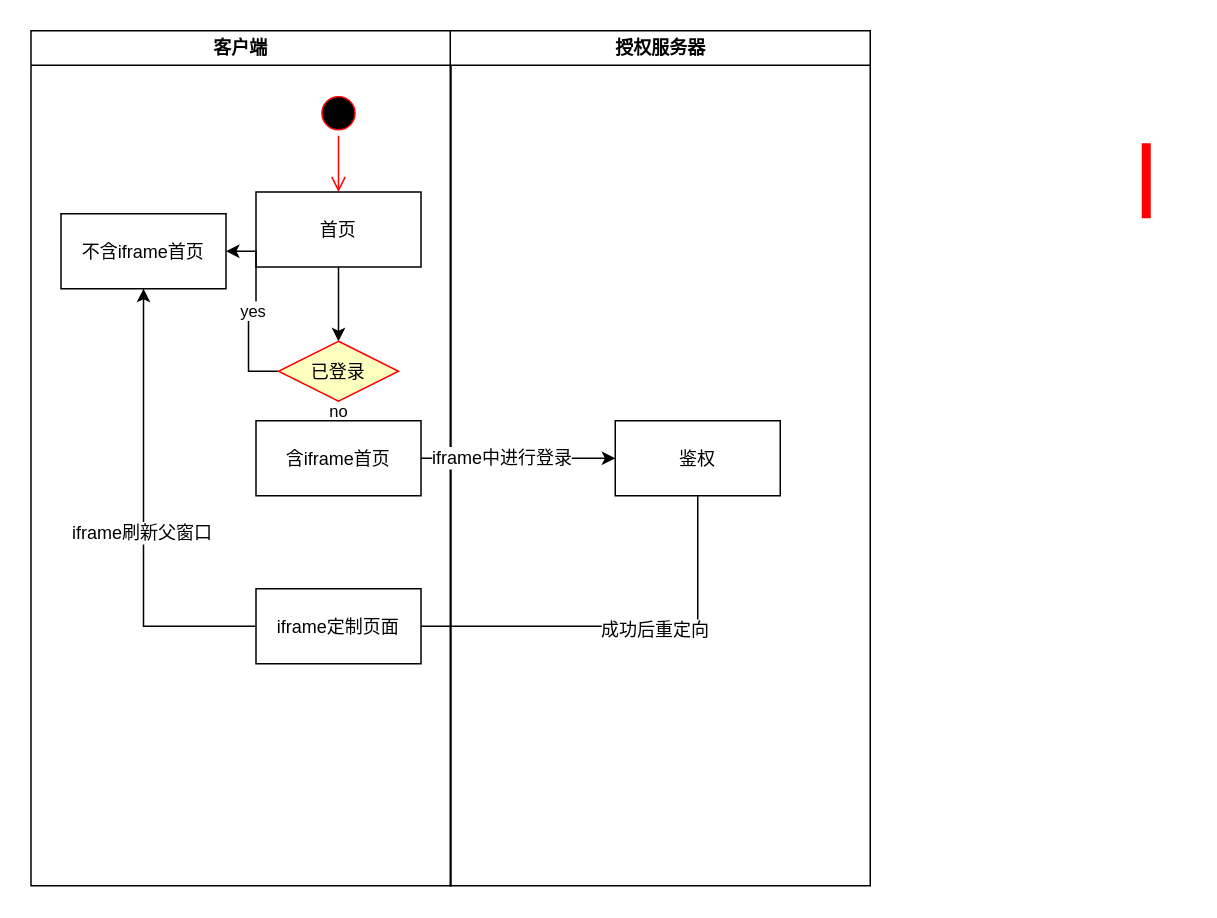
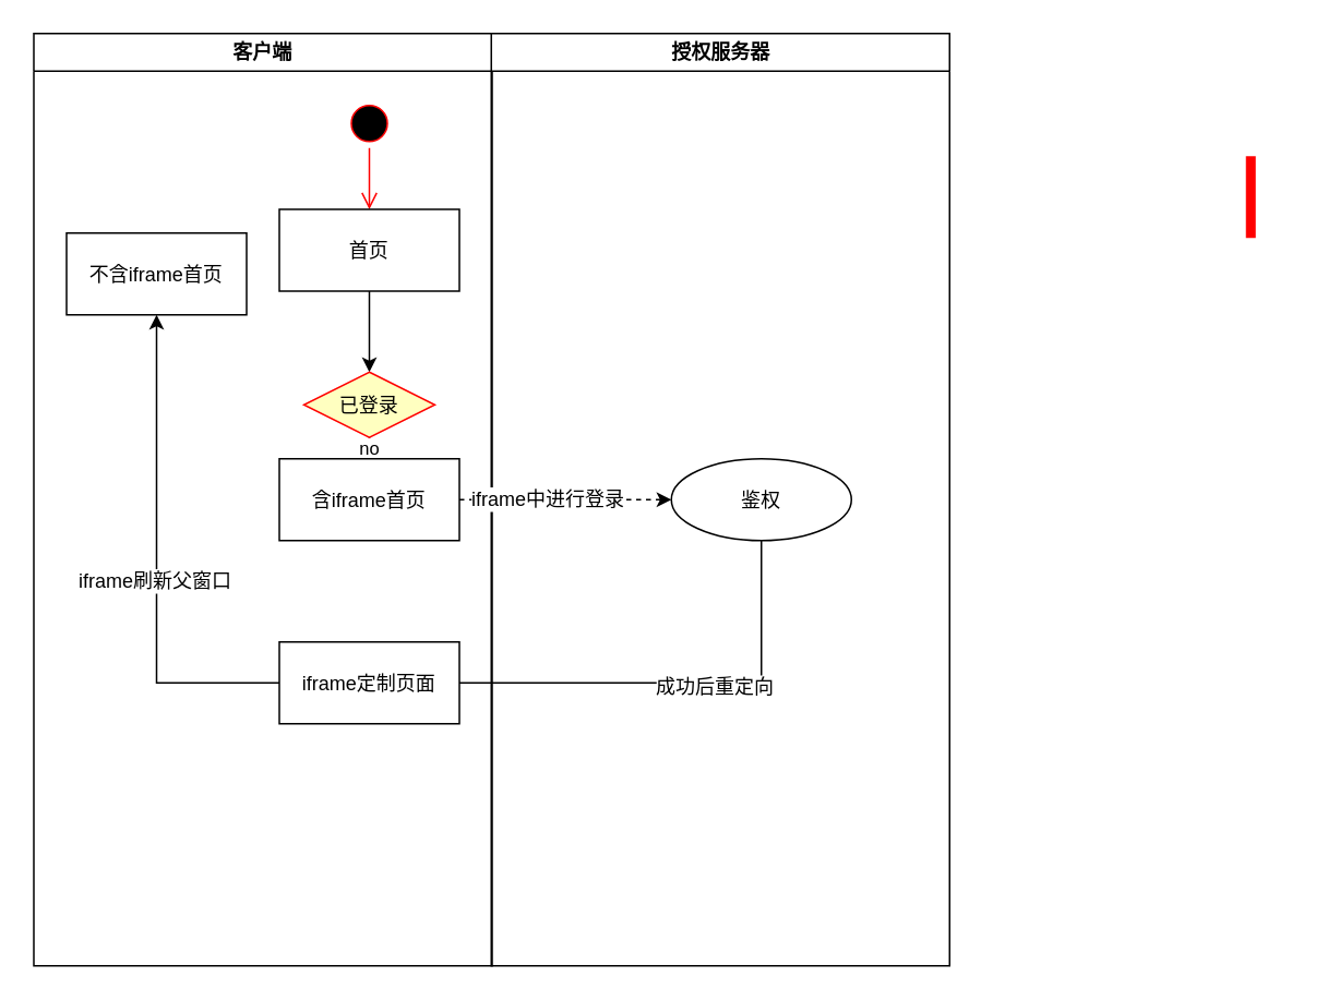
- <mxCell id="9" value="yes" style="edgeStyle=orthogonalEdgeStyle;rounded=0;orthogonalLoop=1;jettySize=auto;html=1;exitX=0;exitY=0.5;exitDx=0;exitDy=0;entryX=1;entryY=0.5;entryDx=0;entryDy=0;" edge="1" parent="2" source="10" target="11"><mxGeometry relative="1" as="geometry" /></mxCell>
- <mxCell id="18" style="edgeStyle=orthogonalEdgeStyle;rounded=0;orthogonalLoop=1;jettySize=auto;html=1;exitX=1;exitY=0.5;exitDx=0;exitDy=0;entryX=0;entryY=0.5;entryDx=0;entryDy=0;" edge="1" parent="1" source="12" target="17"><mxGeometry relative="1" as="geometry" /></mxCell>
+ <mxCell id="18" style="edgeStyle=orthogonalEdgeStyle;rounded=0;orthogonalLoop=1;jettySize=auto;html=1;exitX=1;exitY=0.5;exitDx=0;exitDy=0;entryX=0;entryY=0.5;entryDx=0;entryDy=0;dashed=1;" edge="1" parent="1" source="12" target="17"><mxGeometry relative="1" as="geometry" /></mxCell>
- <mxCell id="17" value="鉴权" style="" vertex="1" parent="16"><mxGeometry x="110" y="260" width="110" height="50" as="geometry" /></mxCell>
+ <mxCell id="17" value="鉴权" style="ellipse;" vertex="1" parent="16"><mxGeometry x="110" y="260" width="110" height="50" as="geometry" /></mxCell>
